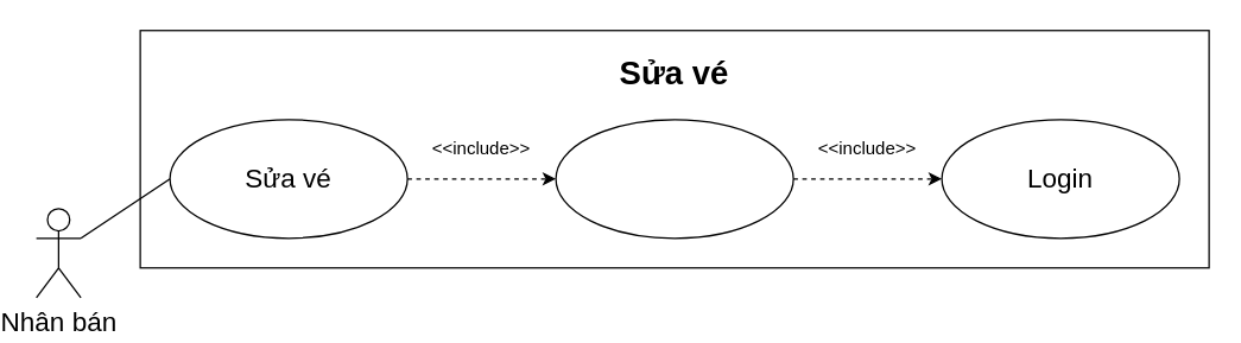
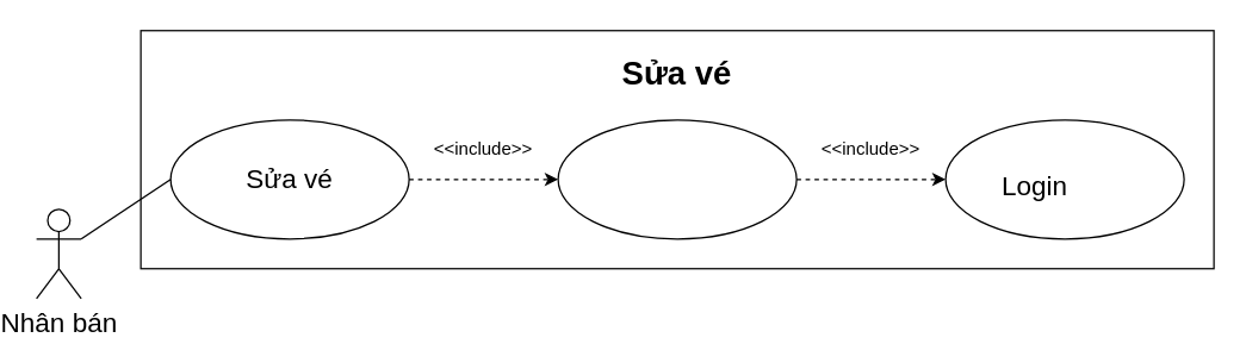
- <mxCell id="9" value="&lt;font style=&quot;font-size: 18px&quot;&gt;Login&lt;/font&gt;" style="text;html=1;strokeColor=none;fillColor=none;align=center;verticalAlign=middle;whiteSpace=wrap;rounded=0;" vertex="1" parent="1"><mxGeometry x="655" y="110" width="110" height="20" as="geometry" /></mxCell>
+ <mxCell id="9" value="&lt;font style=&quot;font-size: 18px&quot;&gt;Login&lt;/font&gt;" style="text;html=1;strokeColor=none;fillColor=none;align=center;verticalAlign=middle;whiteSpace=wrap;rounded=0;" vertex="1" parent="1"><mxGeometry x="635" y="115" width="110" height="20" as="geometry" /></mxCell>
